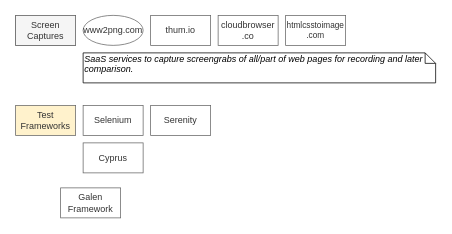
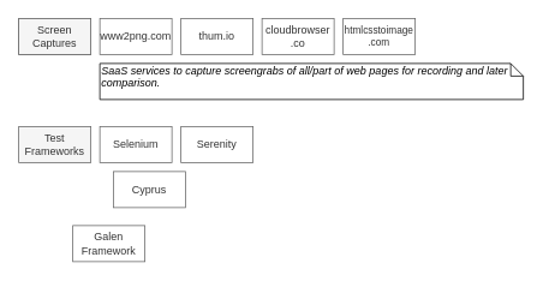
- <mxCell id="10" value="www2png.com" style="ellipse;whiteSpace=wrap;html=1;strokeColor=#666666;strokeWidth=1;fillColor=none;fontSize=12;fontColor=#333333;align=center;" vertex="1" parent="1"><mxGeometry x="110" y="20" width="80" height="40" as="geometry" /></mxCell>
+ <mxCell id="10" value="www2png.com" style="rounded=0;whiteSpace=wrap;html=1;strokeColor=#666666;strokeWidth=1;fillColor=none;fontSize=12;fontColor=#333333;align=center;" vertex="1" parent="1"><mxGeometry x="110" y="20" width="80" height="40" as="geometry" /></mxCell>
- <mxCell id="9" value="Test Frameworks" style="rounded=0;whiteSpace=wrap;html=1;strokeColor=#666666;strokeWidth=1;fillColor=#fff2cc;fontSize=12;fontColor=#333333;align=center;" vertex="1" parent="1"><mxGeometry x="20" y="140" width="80" height="40" as="geometry" /></mxCell>
+ <mxCell id="9" value="Test Frameworks" style="rounded=0;whiteSpace=wrap;html=1;strokeColor=#666666;strokeWidth=1;fillColor=#f5f5f5;fontSize=12;fontColor=#333333;align=center;" vertex="1" parent="1"><mxGeometry x="20" y="140" width="80" height="40" as="geometry" /></mxCell>
- <mxCell id="11" value="Cyprus" style="rounded=0;whiteSpace=wrap;html=1;strokeColor=#666666;strokeWidth=1;fillColor=none;fontSize=12;fontColor=#333333;align=center;" vertex="1" parent="1"><mxGeometry x="110" y="190" width="80" height="40" as="geometry" /></mxCell>
+ <mxCell id="11" value="Cyprus" style="rounded=0;whiteSpace=wrap;html=1;strokeColor=#666666;strokeWidth=1;fillColor=none;fontSize=12;fontColor=#333333;align=center;" vertex="1" parent="1"><mxGeometry x="125" y="190" width="80" height="40" as="geometry" /></mxCell>
